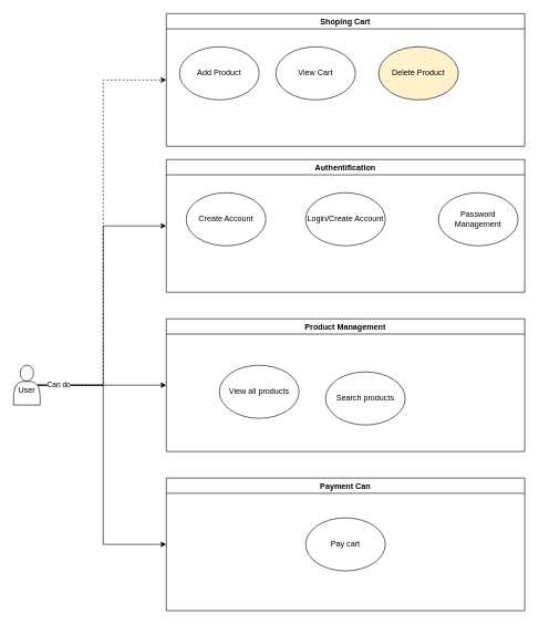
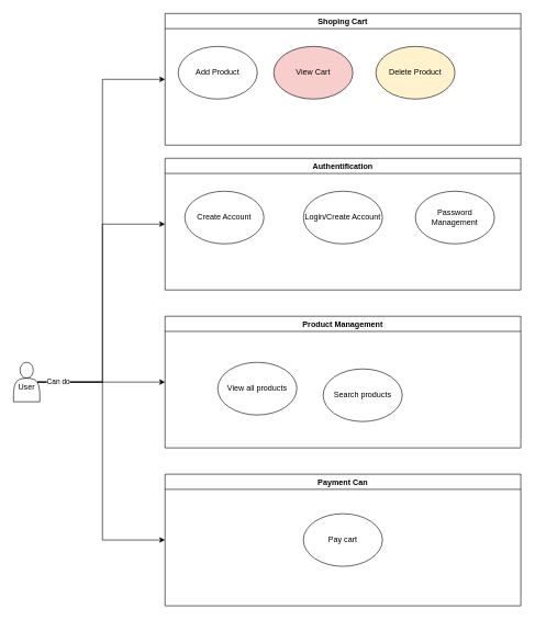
- <mxCell id="19" value="View Cart" style="ellipse;whiteSpace=wrap;html=1;" vertex="1" parent="17"><mxGeometry x="165" y="50" width="120" height="80" as="geometry" /></mxCell>
+ <mxCell id="19" value="View Cart" style="ellipse;whiteSpace=wrap;html=1;fillColor=#f8cecc;" vertex="1" parent="17"><mxGeometry x="165" y="50" width="120" height="80" as="geometry" /></mxCell>
- <mxCell id="2" style="edgeStyle=orthogonalEdgeStyle;rounded=0;orthogonalLoop=1;jettySize=auto;html=1;exitX=0.9;exitY=0.5;exitDx=0;exitDy=0;exitPerimeter=0;entryX=0;entryY=0.5;entryDx=0;entryDy=0;dashed=1;" edge="1" parent="1" source="7" target="17"><mxGeometry relative="1" as="geometry" /></mxCell>
+ <mxCell id="2" style="edgeStyle=orthogonalEdgeStyle;rounded=0;orthogonalLoop=1;jettySize=auto;html=1;exitX=0.9;exitY=0.5;exitDx=0;exitDy=0;exitPerimeter=0;entryX=0;entryY=0.5;entryDx=0;entryDy=0;" edge="1" parent="1" source="7" target="17"><mxGeometry relative="1" as="geometry" /></mxCell>
- <mxCell id="11" value="Password Management" style="ellipse;whiteSpace=wrap;html=1;" vertex="1" parent="8"><mxGeometry x="410" y="50" width="120" height="80" as="geometry" /></mxCell>
+ <mxCell id="11" value="Password Management" style="ellipse;whiteSpace=wrap;html=1;" vertex="1" parent="8"><mxGeometry x="380" y="50" width="120" height="80" as="geometry" /></mxCell>
